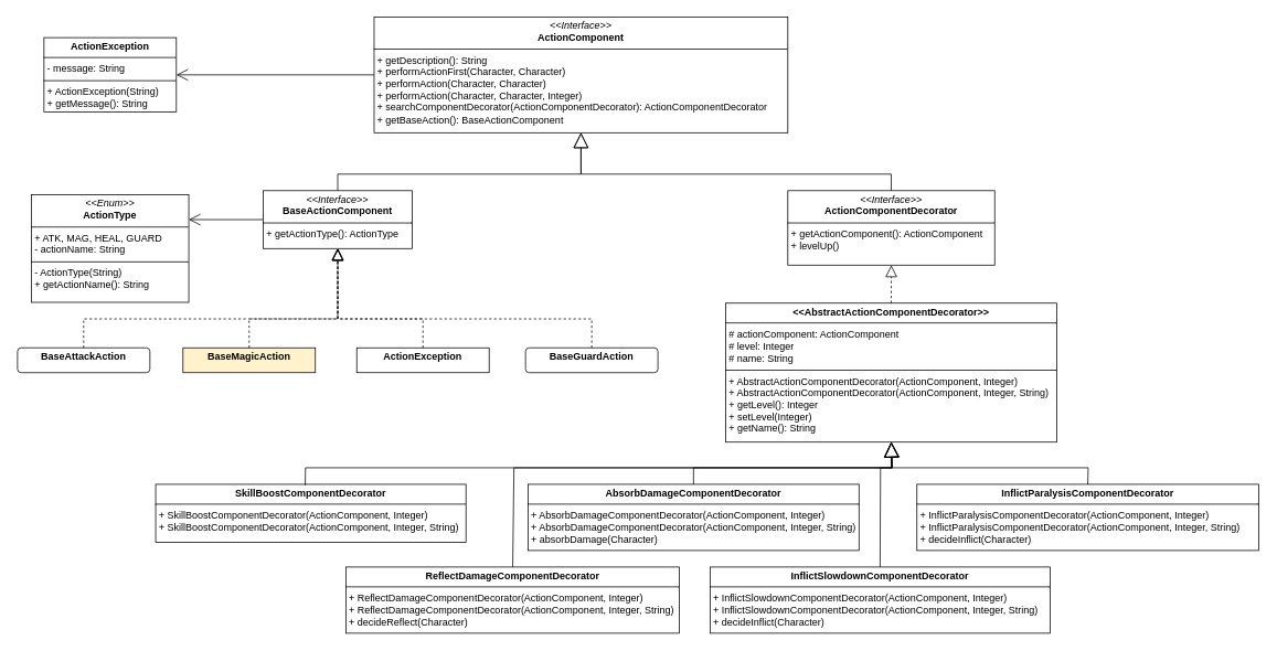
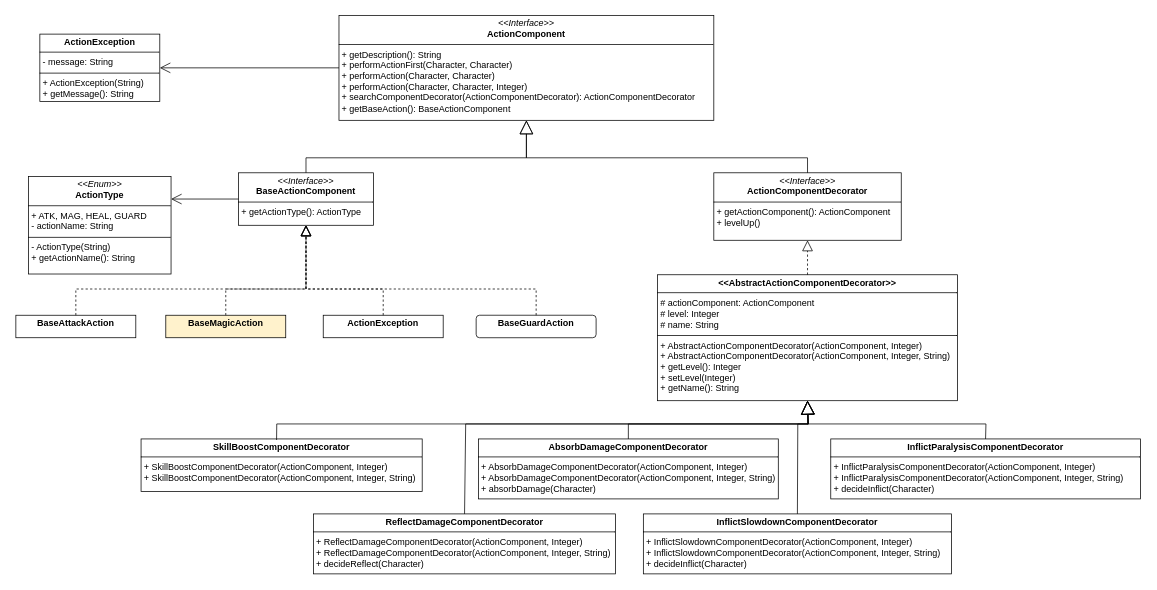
- <mxCell id="7" value="&lt;p style=&quot;margin:0px;margin-top:4px;text-align:center;&quot;&gt;&lt;b&gt;BaseAttackAction&lt;/b&gt;&lt;/p&gt;&lt;p style=&quot;margin:0px;margin-left:4px;&quot;&gt;&lt;br&gt;&lt;/p&gt;" style="verticalAlign=top;align=left;overflow=fill;html=1;whiteSpace=wrap;rounded=1;" parent="1" vertex="1"><mxGeometry x="20" y="420" width="160" height="30" as="geometry" /></mxCell>
+ <mxCell id="7" value="&lt;p style=&quot;margin:0px;margin-top:4px;text-align:center;&quot;&gt;&lt;b&gt;BaseAttackAction&lt;/b&gt;&lt;/p&gt;&lt;p style=&quot;margin:0px;margin-left:4px;&quot;&gt;&lt;br&gt;&lt;/p&gt;" style="verticalAlign=top;align=left;overflow=fill;html=1;whiteSpace=wrap;" parent="1" vertex="1"><mxGeometry x="20" y="420" width="160" height="30" as="geometry" /></mxCell>
